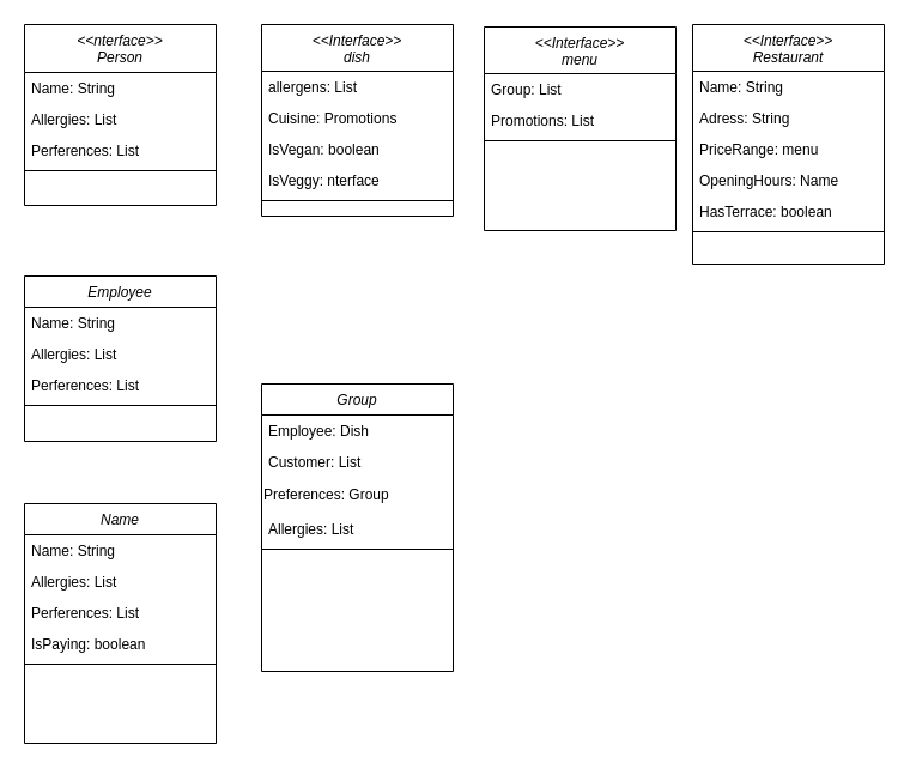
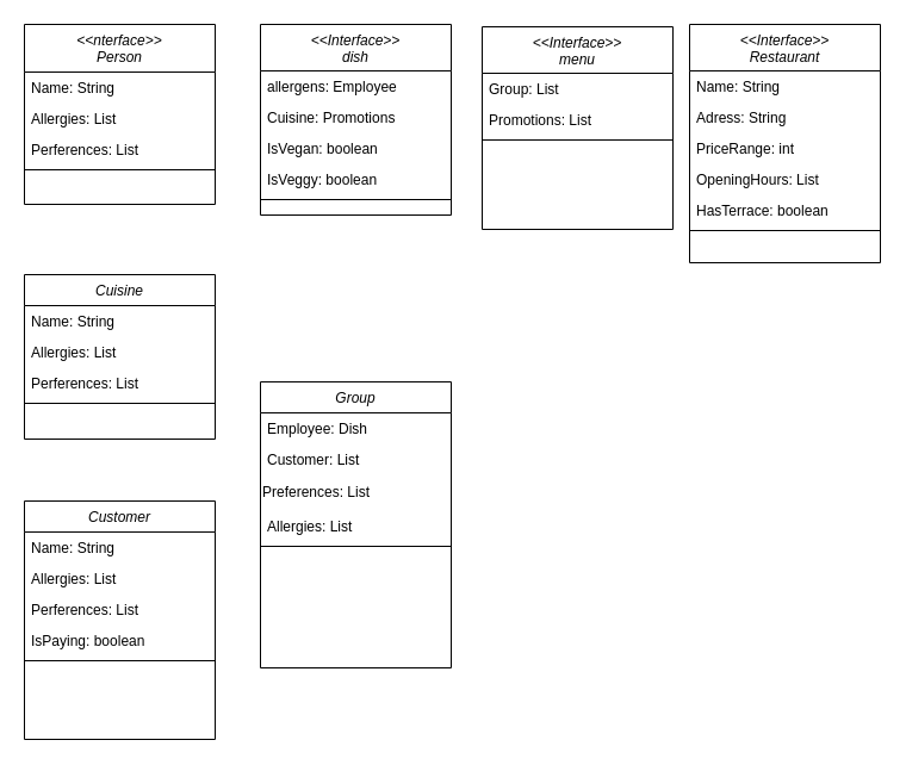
- <mxCell id="30" value="allergens: List" style="text;align=left;verticalAlign=top;spacingLeft=4;spacingRight=4;overflow=hidden;rotatable=0;points=[[0,0.5],[1,0.5]];portConstraint=eastwest;" vertex="1" parent="29"><mxGeometry y="39" width="160" height="26" as="geometry" /></mxCell>
+ <mxCell id="30" value="allergens: Employee" style="text;align=left;verticalAlign=top;spacingLeft=4;spacingRight=4;overflow=hidden;rotatable=0;points=[[0,0.5],[1,0.5]];portConstraint=eastwest;" vertex="1" parent="29"><mxGeometry y="39" width="160" height="26" as="geometry" /></mxCell>
- <mxCell id="21" value="PriceRange: menu" style="text;align=left;verticalAlign=top;spacingLeft=4;spacingRight=4;overflow=hidden;rotatable=0;points=[[0,0.5],[1,0.5]];portConstraint=eastwest;rounded=0;shadow=0;html=0;" vertex="1" parent="18"><mxGeometry y="91" width="160" height="26" as="geometry" /></mxCell>
+ <mxCell id="21" value="PriceRange: int" style="text;align=left;verticalAlign=top;spacingLeft=4;spacingRight=4;overflow=hidden;rotatable=0;points=[[0,0.5],[1,0.5]];portConstraint=eastwest;rounded=0;shadow=0;html=0;" vertex="1" parent="18"><mxGeometry y="91" width="160" height="26" as="geometry" /></mxCell>
- <mxCell id="33" value="IsVeggy: nterface" style="text;align=left;verticalAlign=top;spacingLeft=4;spacingRight=4;overflow=hidden;rotatable=0;points=[[0,0.5],[1,0.5]];portConstraint=eastwest;" vertex="1" parent="29"><mxGeometry y="117" width="160" height="26" as="geometry" /></mxCell>
+ <mxCell id="33" value="IsVeggy: boolean" style="text;align=left;verticalAlign=top;spacingLeft=4;spacingRight=4;overflow=hidden;rotatable=0;points=[[0,0.5],[1,0.5]];portConstraint=eastwest;" vertex="1" parent="29"><mxGeometry y="117" width="160" height="26" as="geometry" /></mxCell>
- <mxCell id="22" value="OpeningHours: Name" style="text;align=left;verticalAlign=top;spacingLeft=4;spacingRight=4;overflow=hidden;rotatable=0;points=[[0,0.5],[1,0.5]];portConstraint=eastwest;rounded=0;shadow=0;html=0;" vertex="1" parent="18"><mxGeometry y="117" width="160" height="26" as="geometry" /></mxCell>
+ <mxCell id="22" value="OpeningHours: List" style="text;align=left;verticalAlign=top;spacingLeft=4;spacingRight=4;overflow=hidden;rotatable=0;points=[[0,0.5],[1,0.5]];portConstraint=eastwest;rounded=0;shadow=0;html=0;" vertex="1" parent="18"><mxGeometry y="117" width="160" height="26" as="geometry" /></mxCell>
- <mxCell id="2" value="Employee" style="swimlane;fontStyle=2;align=center;verticalAlign=top;childLayout=stackLayout;horizontal=1;startSize=26;horizontalStack=0;resizeParent=1;resizeLast=0;collapsible=1;marginBottom=0;rounded=0;shadow=0;strokeWidth=1;" parent="1" vertex="1"><mxGeometry x="20" y="230" width="160" height="138" as="geometry"><mxRectangle x="80" y="70" width="160" height="26" as="alternateBounds" /></mxGeometry></mxCell>
+ <mxCell id="2" value="Cuisine" style="swimlane;fontStyle=2;align=center;verticalAlign=top;childLayout=stackLayout;horizontal=1;startSize=26;horizontalStack=0;resizeParent=1;resizeLast=0;collapsible=1;marginBottom=0;rounded=0;shadow=0;strokeWidth=1;" parent="1" vertex="1"><mxGeometry x="20" y="230" width="160" height="138" as="geometry"><mxRectangle x="80" y="70" width="160" height="26" as="alternateBounds" /></mxGeometry></mxCell>
- <mxCell id="38" value="Preferences: Group" style="text;strokeColor=none;align=left;fillColor=none;html=1;verticalAlign=middle;whiteSpace=wrap;rounded=0;" vertex="1" parent="35"><mxGeometry y="78" width="160" height="30" as="geometry" /></mxCell>
+ <mxCell id="38" value="Preferences: List" style="text;strokeColor=none;align=left;fillColor=none;html=1;verticalAlign=middle;whiteSpace=wrap;rounded=0;" vertex="1" parent="35"><mxGeometry y="78" width="160" height="30" as="geometry" /></mxCell>
- <mxCell id="7" value="Name" style="swimlane;fontStyle=2;align=center;verticalAlign=top;childLayout=stackLayout;horizontal=1;startSize=26;horizontalStack=0;resizeParent=1;resizeLast=0;collapsible=1;marginBottom=0;rounded=0;shadow=0;strokeWidth=1;" vertex="1" parent="1"><mxGeometry x="20" y="420" width="160" height="200" as="geometry"><mxRectangle x="80" y="70" width="160" height="26" as="alternateBounds" /></mxGeometry></mxCell>
+ <mxCell id="7" value="Customer" style="swimlane;fontStyle=2;align=center;verticalAlign=top;childLayout=stackLayout;horizontal=1;startSize=26;horizontalStack=0;resizeParent=1;resizeLast=0;collapsible=1;marginBottom=0;rounded=0;shadow=0;strokeWidth=1;" vertex="1" parent="1"><mxGeometry x="20" y="420" width="160" height="200" as="geometry"><mxRectangle x="80" y="70" width="160" height="26" as="alternateBounds" /></mxGeometry></mxCell>
